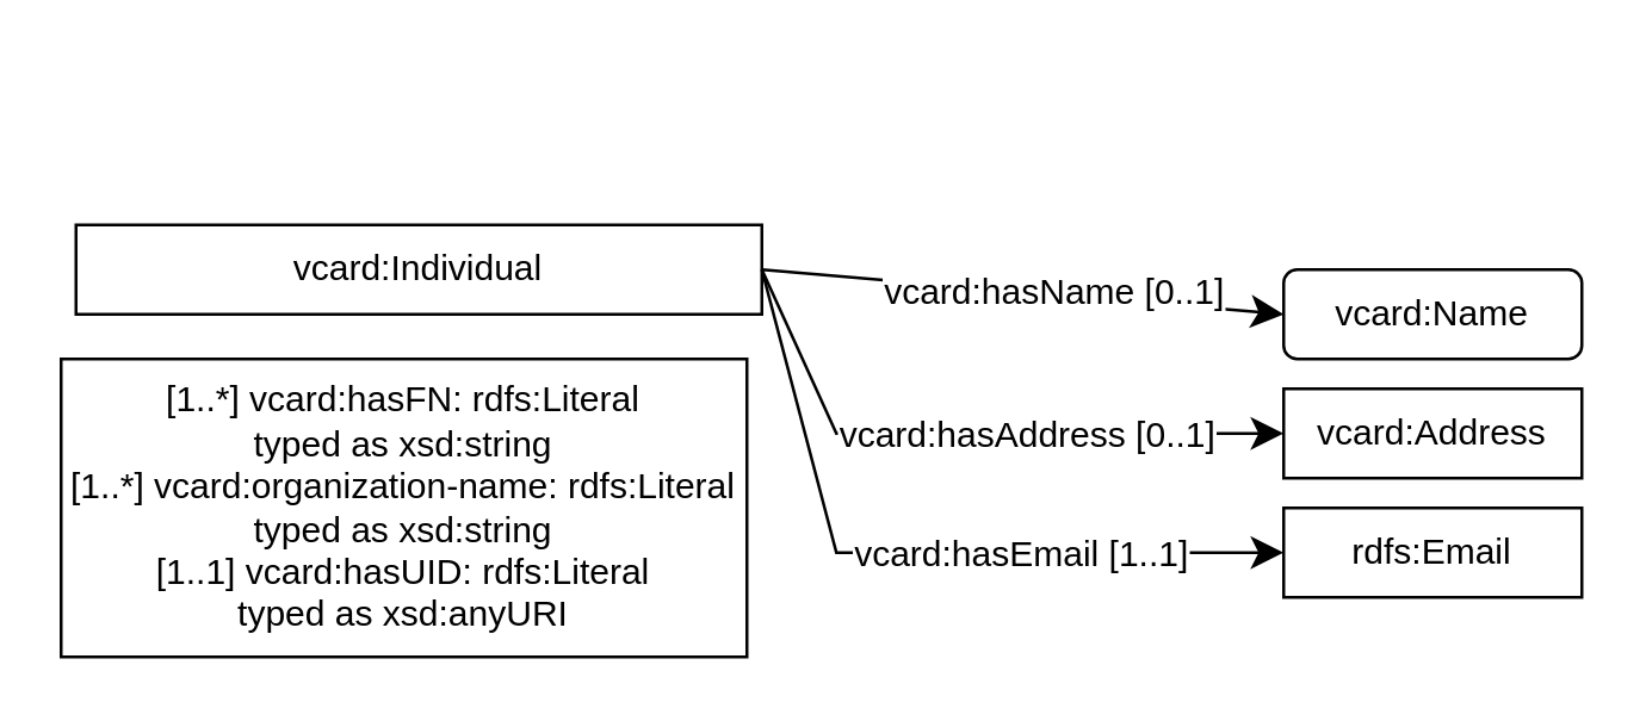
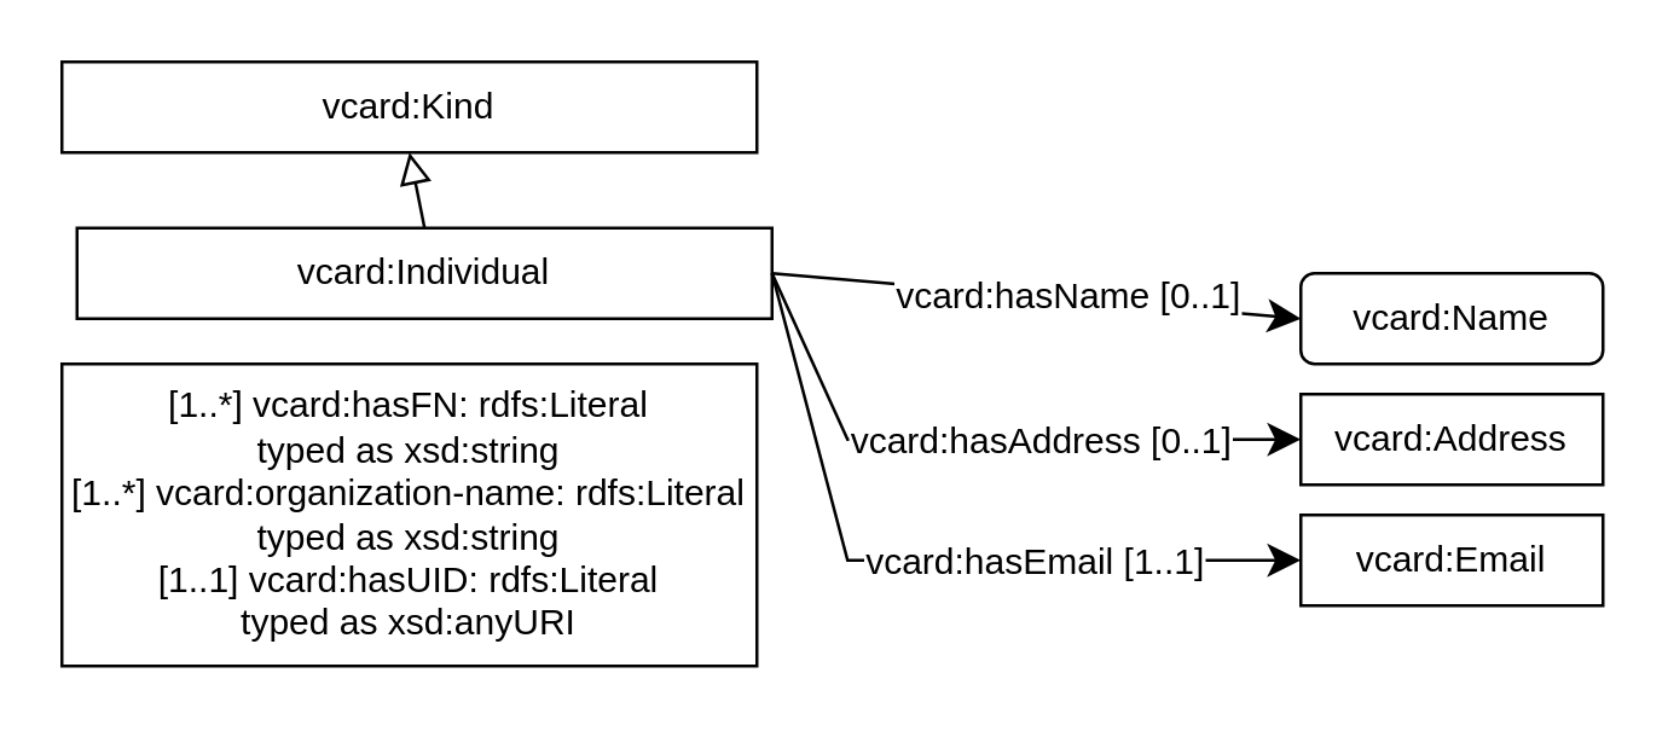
+ <mxCell id="5" value="vcard:Kind" style="rounded=0;whiteSpace=wrap;html=1;snapToPoint=1;points=[[0.1,0],[0.2,0],[0.3,0],[0.4,0],[0.5,0],[0.6,0],[0.7,0],[0.8,0],[0.9,0],[0,0.1],[0,0.3],[0,0.5],[0,0.7],[0,0.9],[0.1,1],[0.2,1],[0.3,1],[0.4,1],[0.5,1],[0.6,1],[0.7,1],[0.8,1],[0.9,1],[1,0.1],[1,0.3],[1,0.5],[1,0.7],[1,0.9]];" parent="1" vertex="1"><mxGeometry x="20" y="20" width="230" height="30" as="geometry" /></mxCell>
+ <mxCell id="7" value="" style="endArrow=block;html=1;fontColor=#000099;exitX=0.5;exitY=0;exitDx=0;exitDy=0;endFill=0;entryX=0.5;entryY=1;entryDx=0;entryDy=0;endSize=8;arcSize=0;rounded=0;" parent="1" source="6" target="5" edge="1"><mxGeometry width="50" height="50" relative="1" as="geometry"><mxPoint x="-1670" y="-370" as="sourcePoint" /><mxPoint x="-320" y="-375" as="targetPoint" /><Array as="points" /></mxGeometry></mxCell>
- <mxCell id="14" value="rdfs:Email" style="rounded=0;whiteSpace=wrap;html=1;snapToPoint=1;points=[[0.1,0],[0.2,0],[0.3,0],[0.4,0],[0.5,0],[0.6,0],[0.7,0],[0.8,0],[0.9,0],[0,0.1],[0,0.3],[0,0.5],[0,0.7],[0,0.9],[0.1,1],[0.2,1],[0.3,1],[0.4,1],[0.5,1],[0.6,1],[0.7,1],[0.8,1],[0.9,1],[1,0.1],[1,0.3],[1,0.5],[1,0.7],[1,0.9]];" vertex="1" parent="1"><mxGeometry x="430" y="170" width="100" height="30" as="geometry" /></mxCell>
+ <mxCell id="14" value="vcard:Email" style="rounded=0;whiteSpace=wrap;html=1;snapToPoint=1;points=[[0.1,0],[0.2,0],[0.3,0],[0.4,0],[0.5,0],[0.6,0],[0.7,0],[0.8,0],[0.9,0],[0,0.1],[0,0.3],[0,0.5],[0,0.7],[0,0.9],[0.1,1],[0.2,1],[0.3,1],[0.4,1],[0.5,1],[0.6,1],[0.7,1],[0.8,1],[0.9,1],[1,0.1],[1,0.3],[1,0.5],[1,0.7],[1,0.9]];" vertex="1" parent="1"><mxGeometry x="430" y="170" width="100" height="30" as="geometry" /></mxCell>
